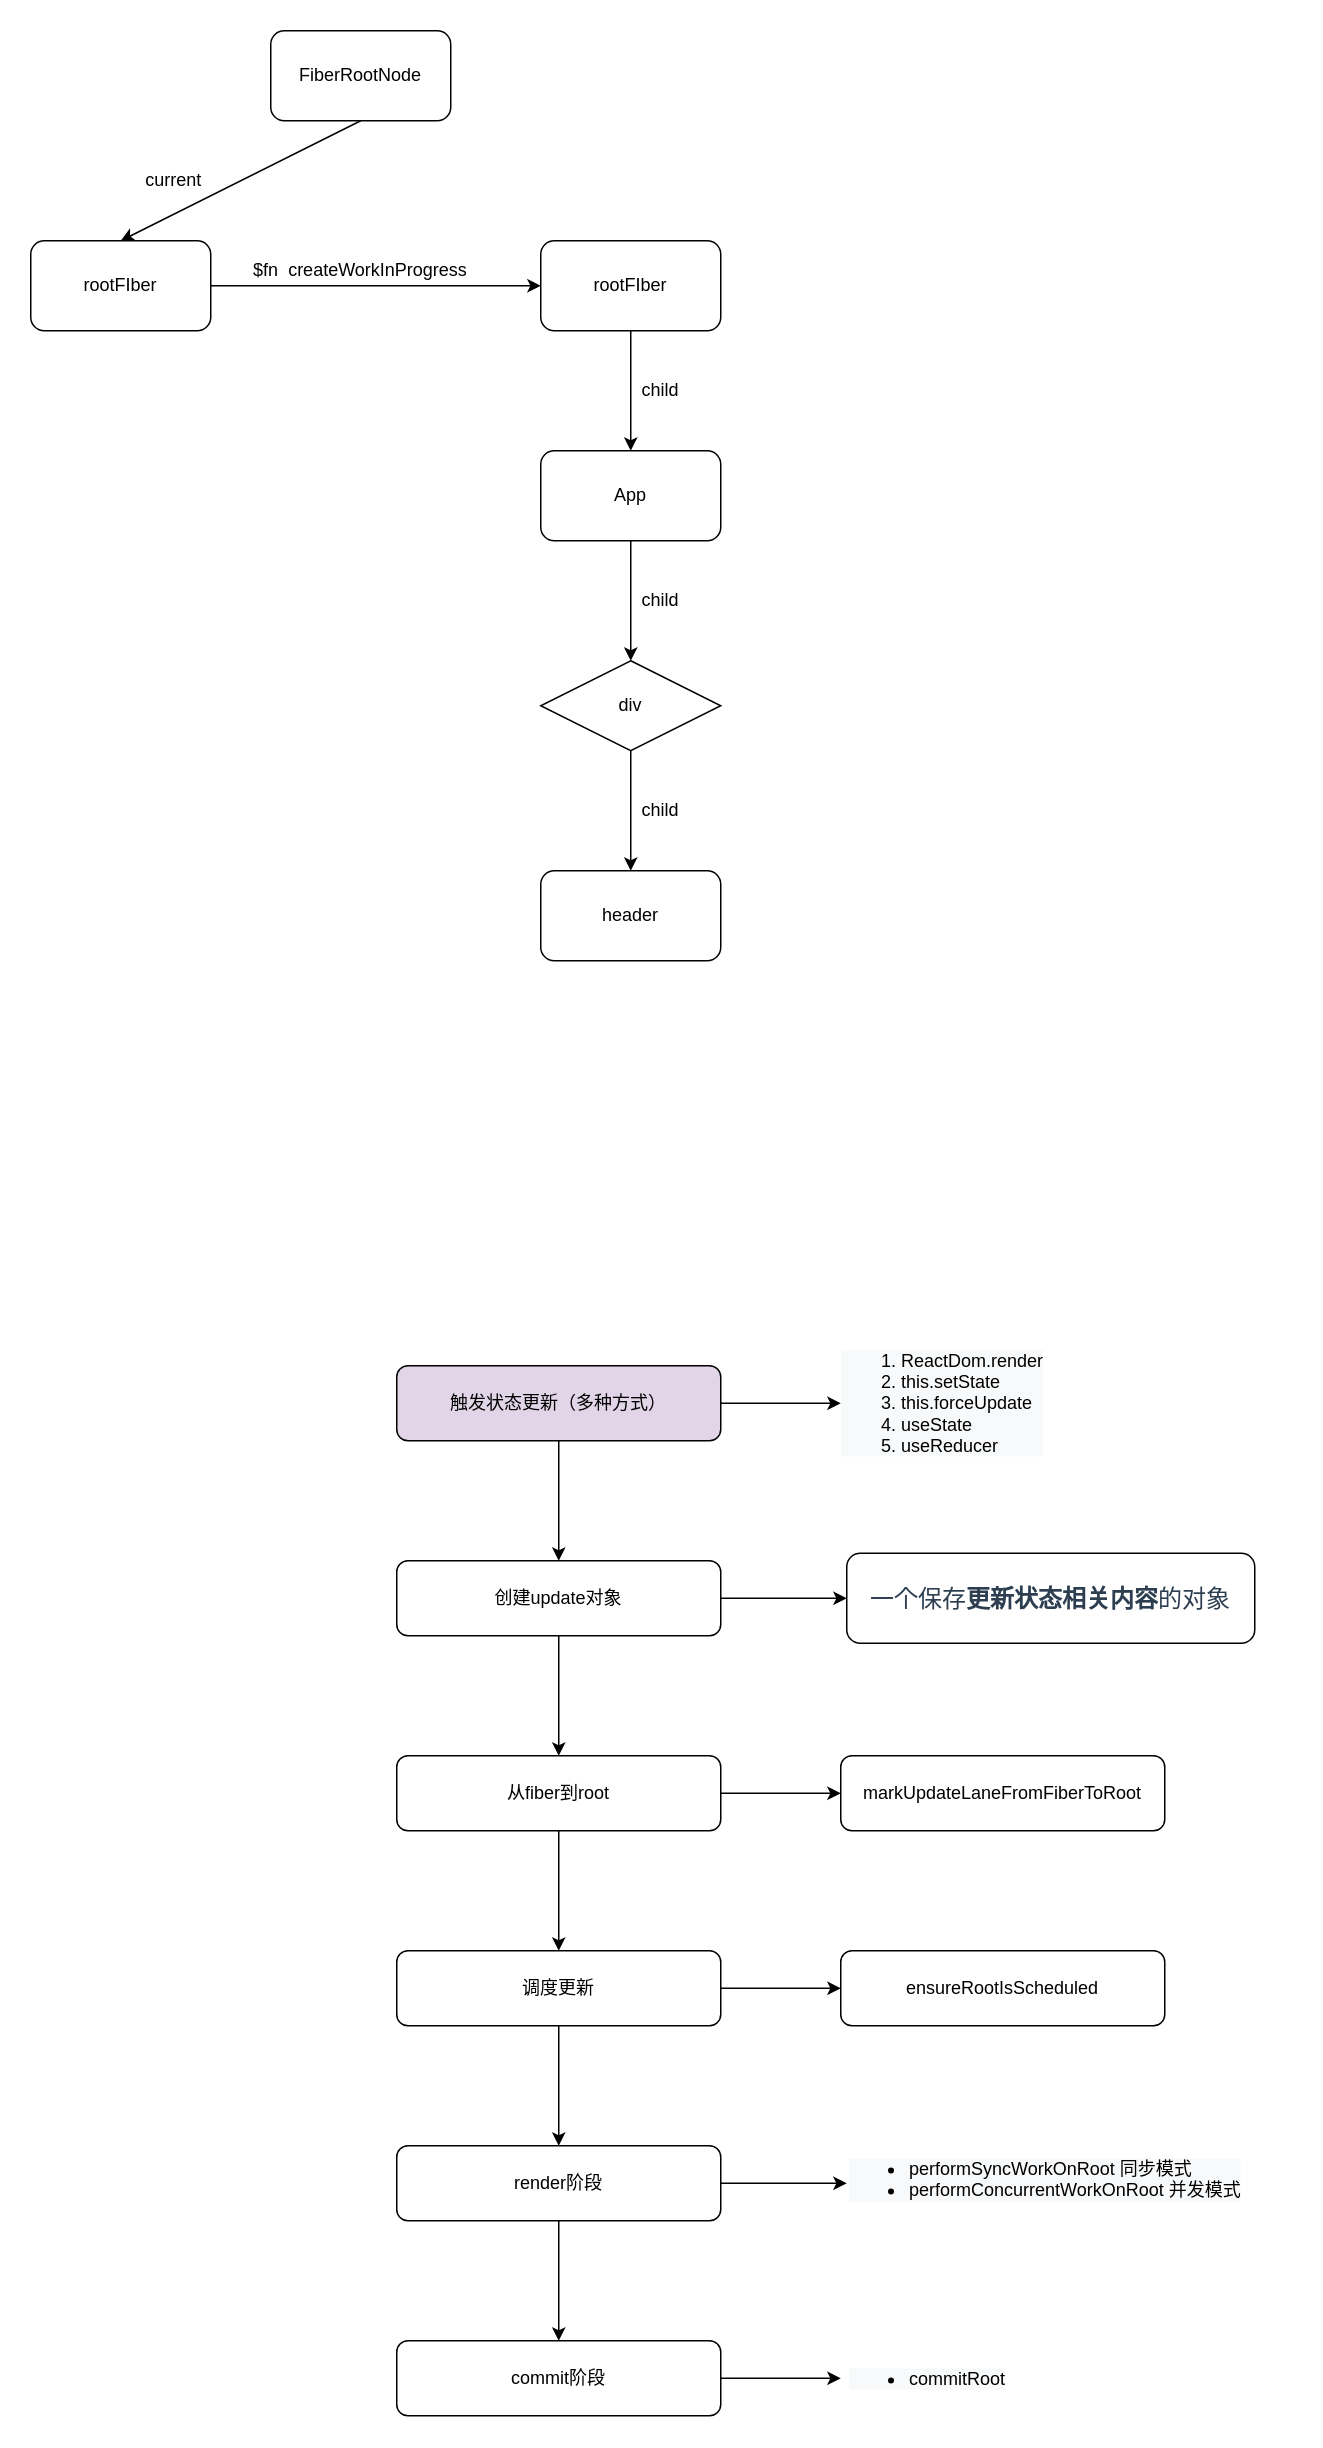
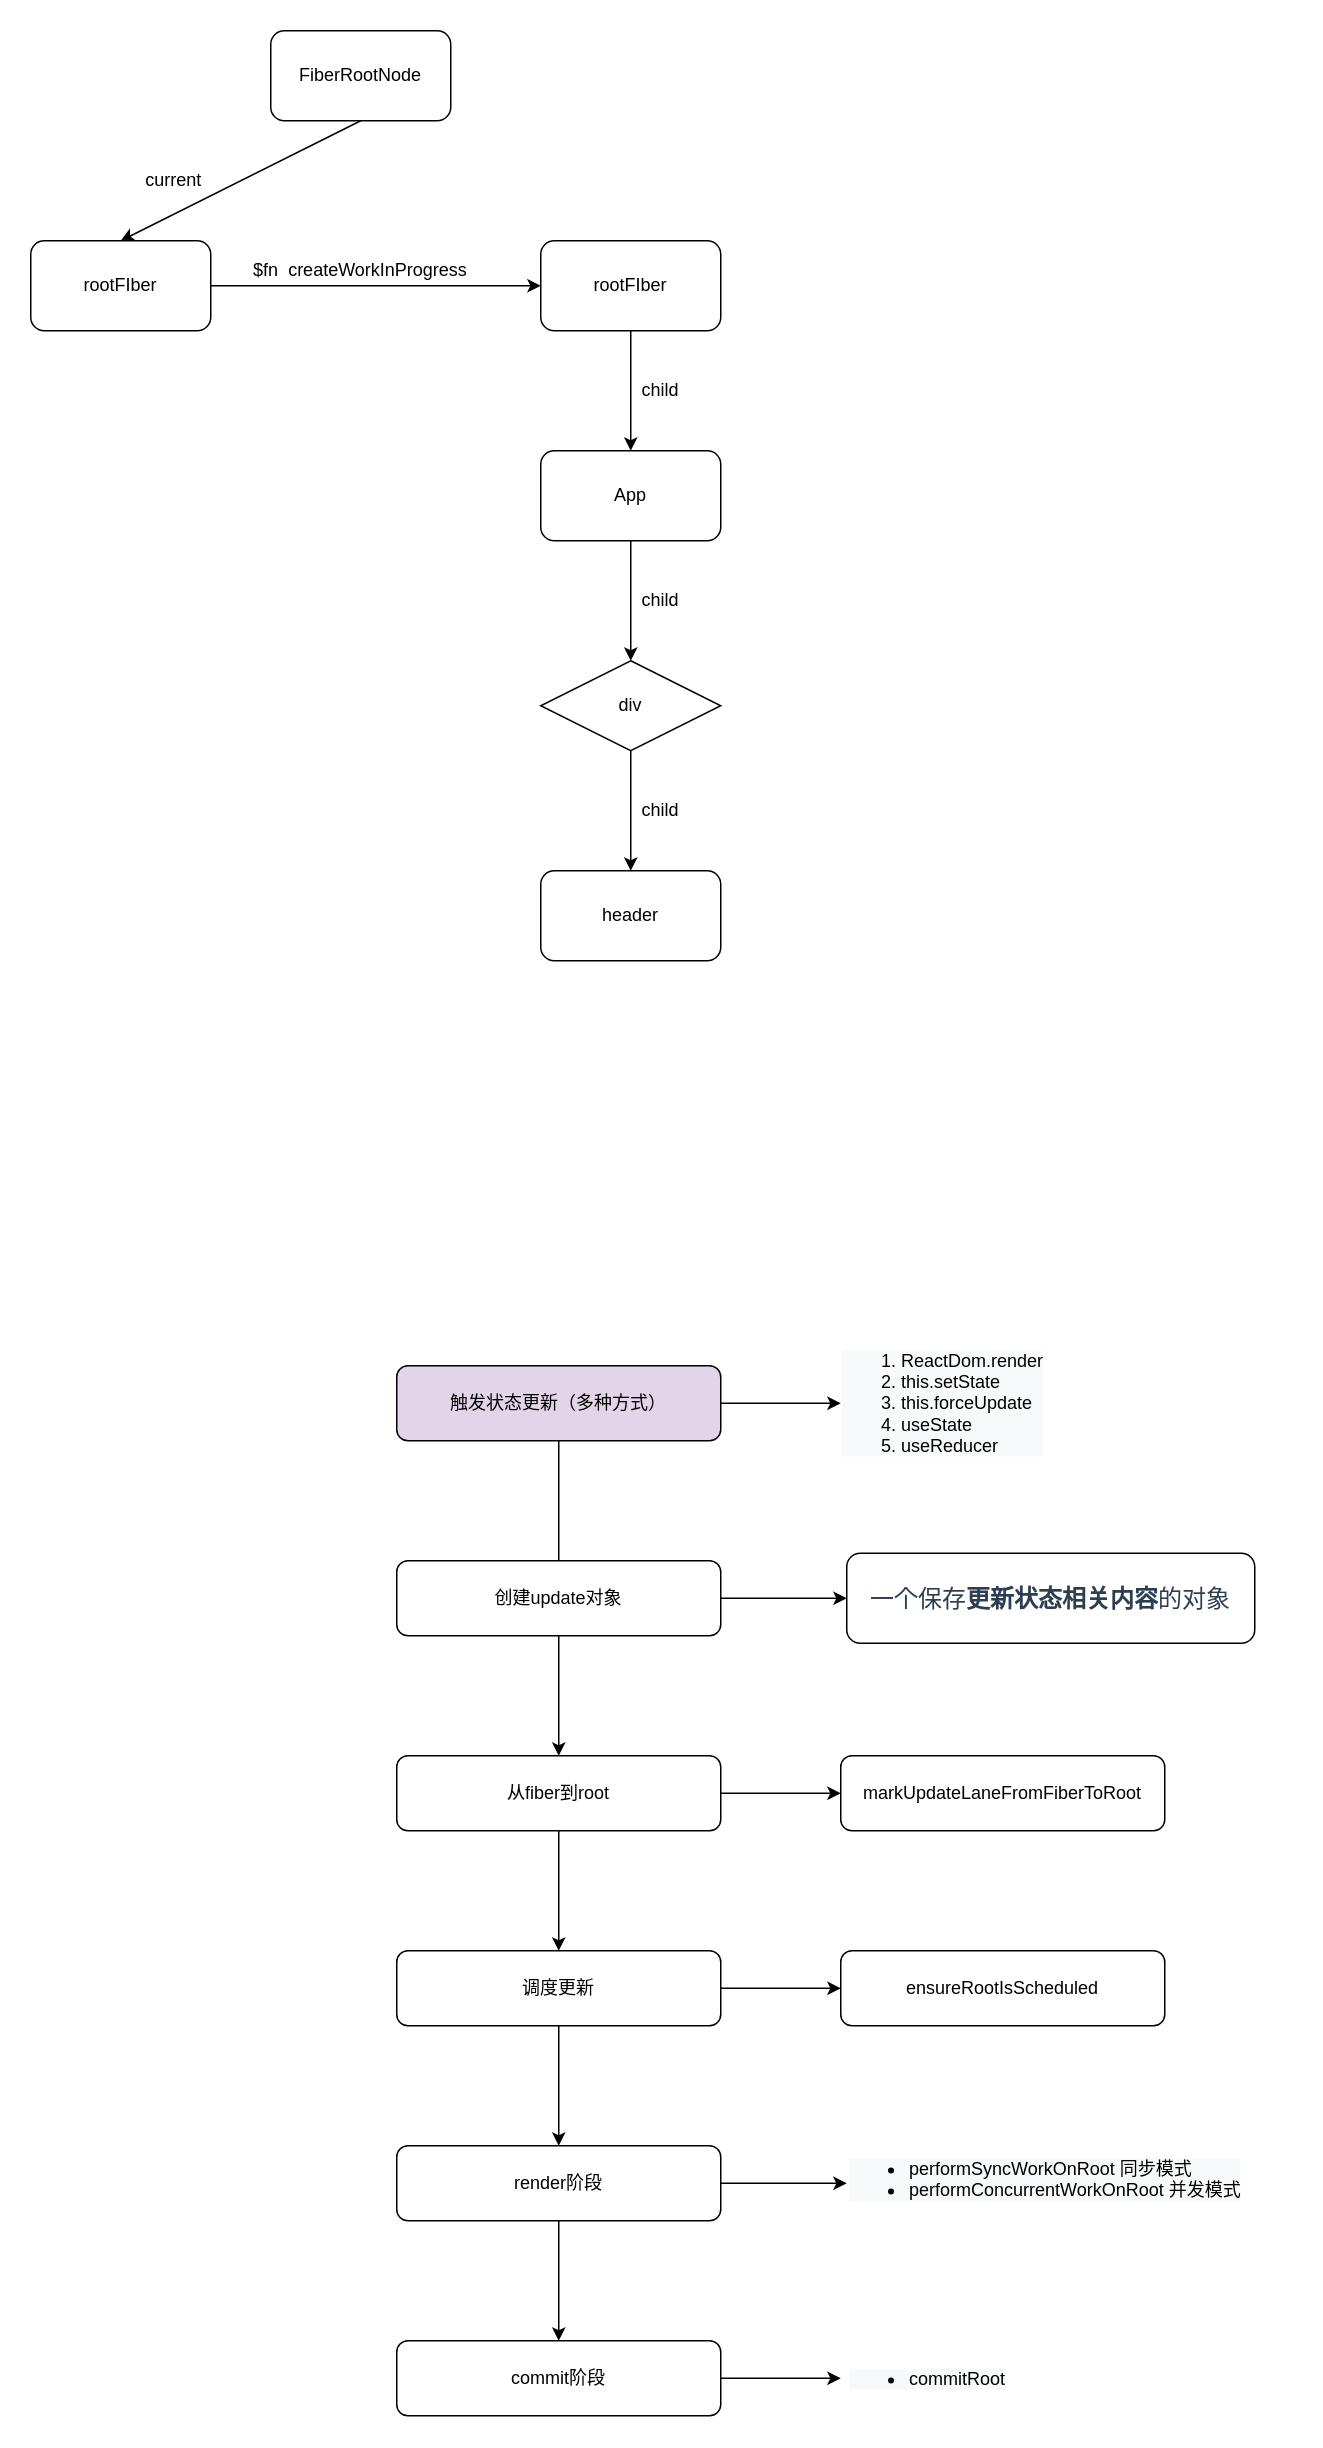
- <mxCell id="18" value="" style="edgeStyle=orthogonalEdgeStyle;rounded=0;orthogonalLoop=1;jettySize=auto;html=1;" edge="1" parent="1" source="20" target="23"><mxGeometry relative="1" as="geometry" /></mxCell>
+ <mxCell id="18" value="" style="edgeStyle=orthogonalEdgeStyle;rounded=0;orthogonalLoop=1;jettySize=auto;html=1;endArrow=none;" edge="1" parent="1" source="20" target="23"><mxGeometry relative="1" as="geometry" /></mxCell>
